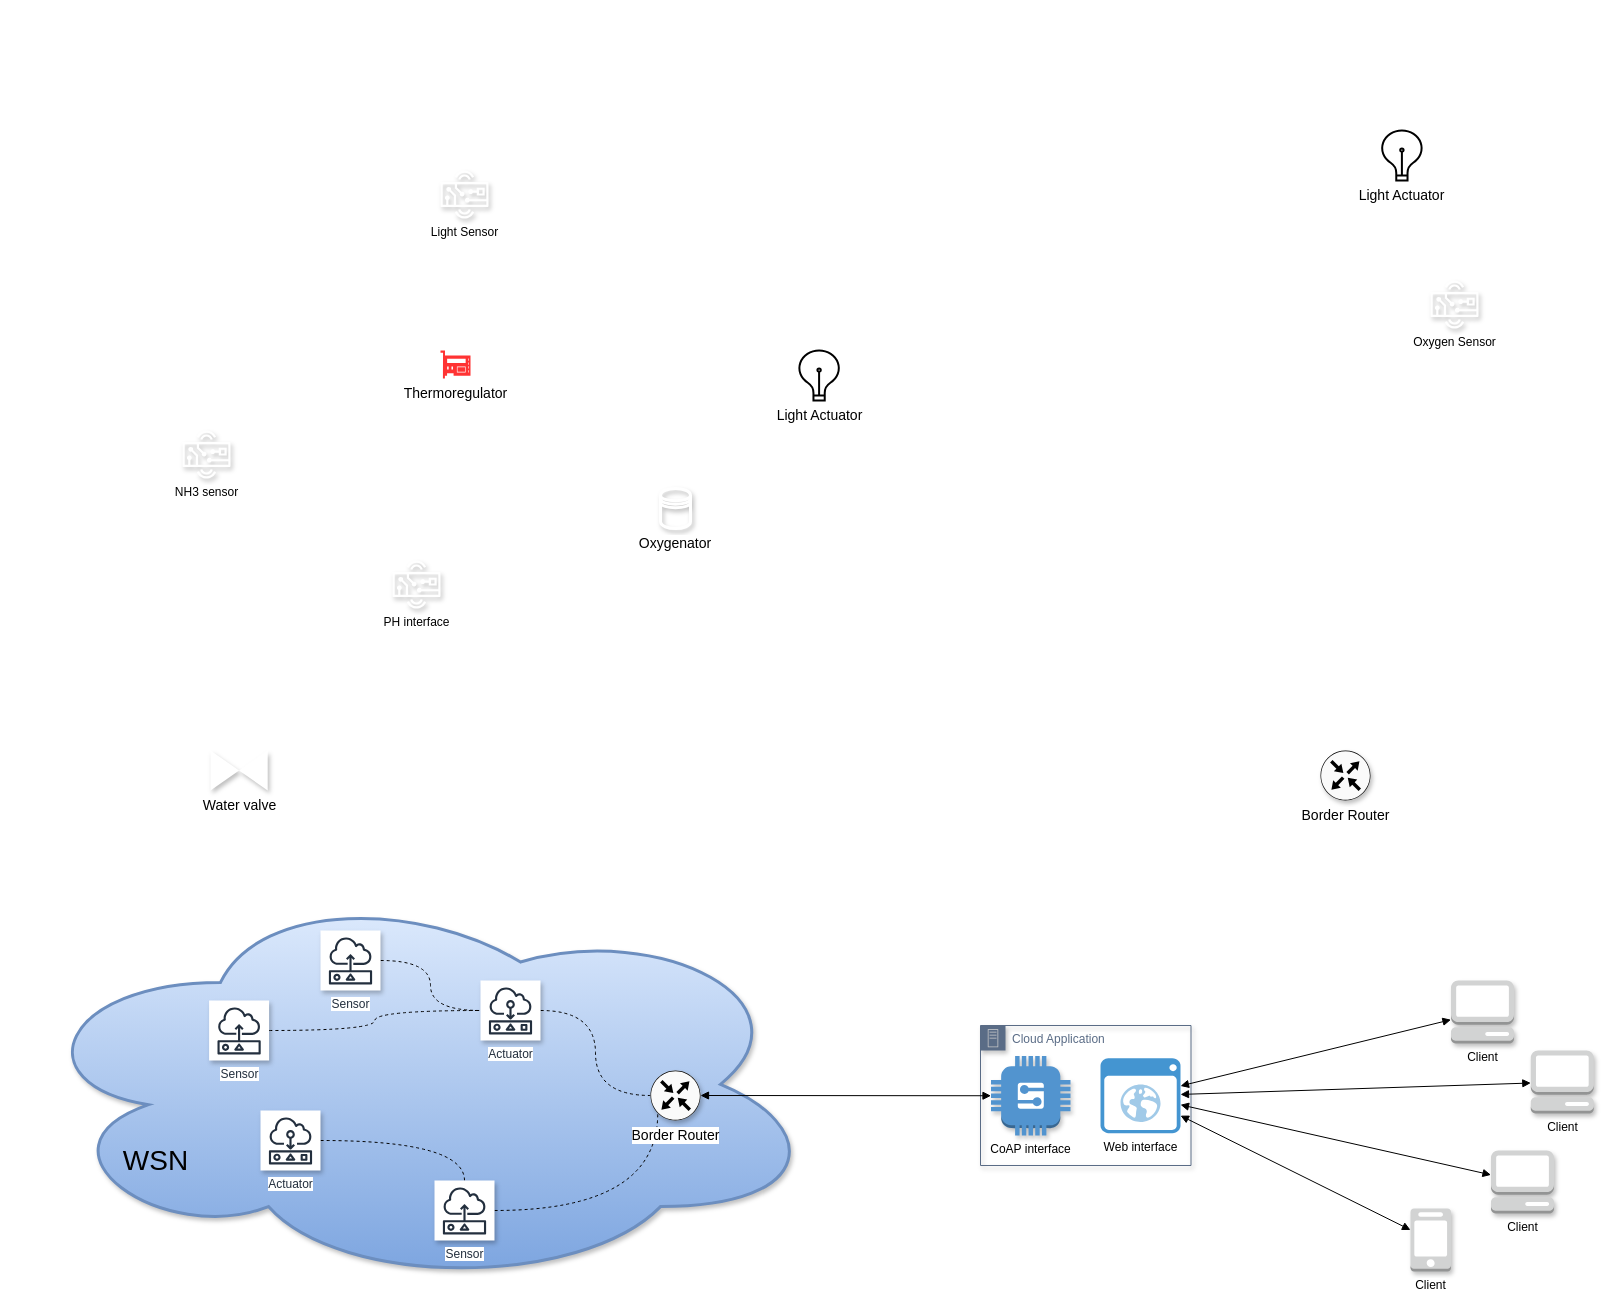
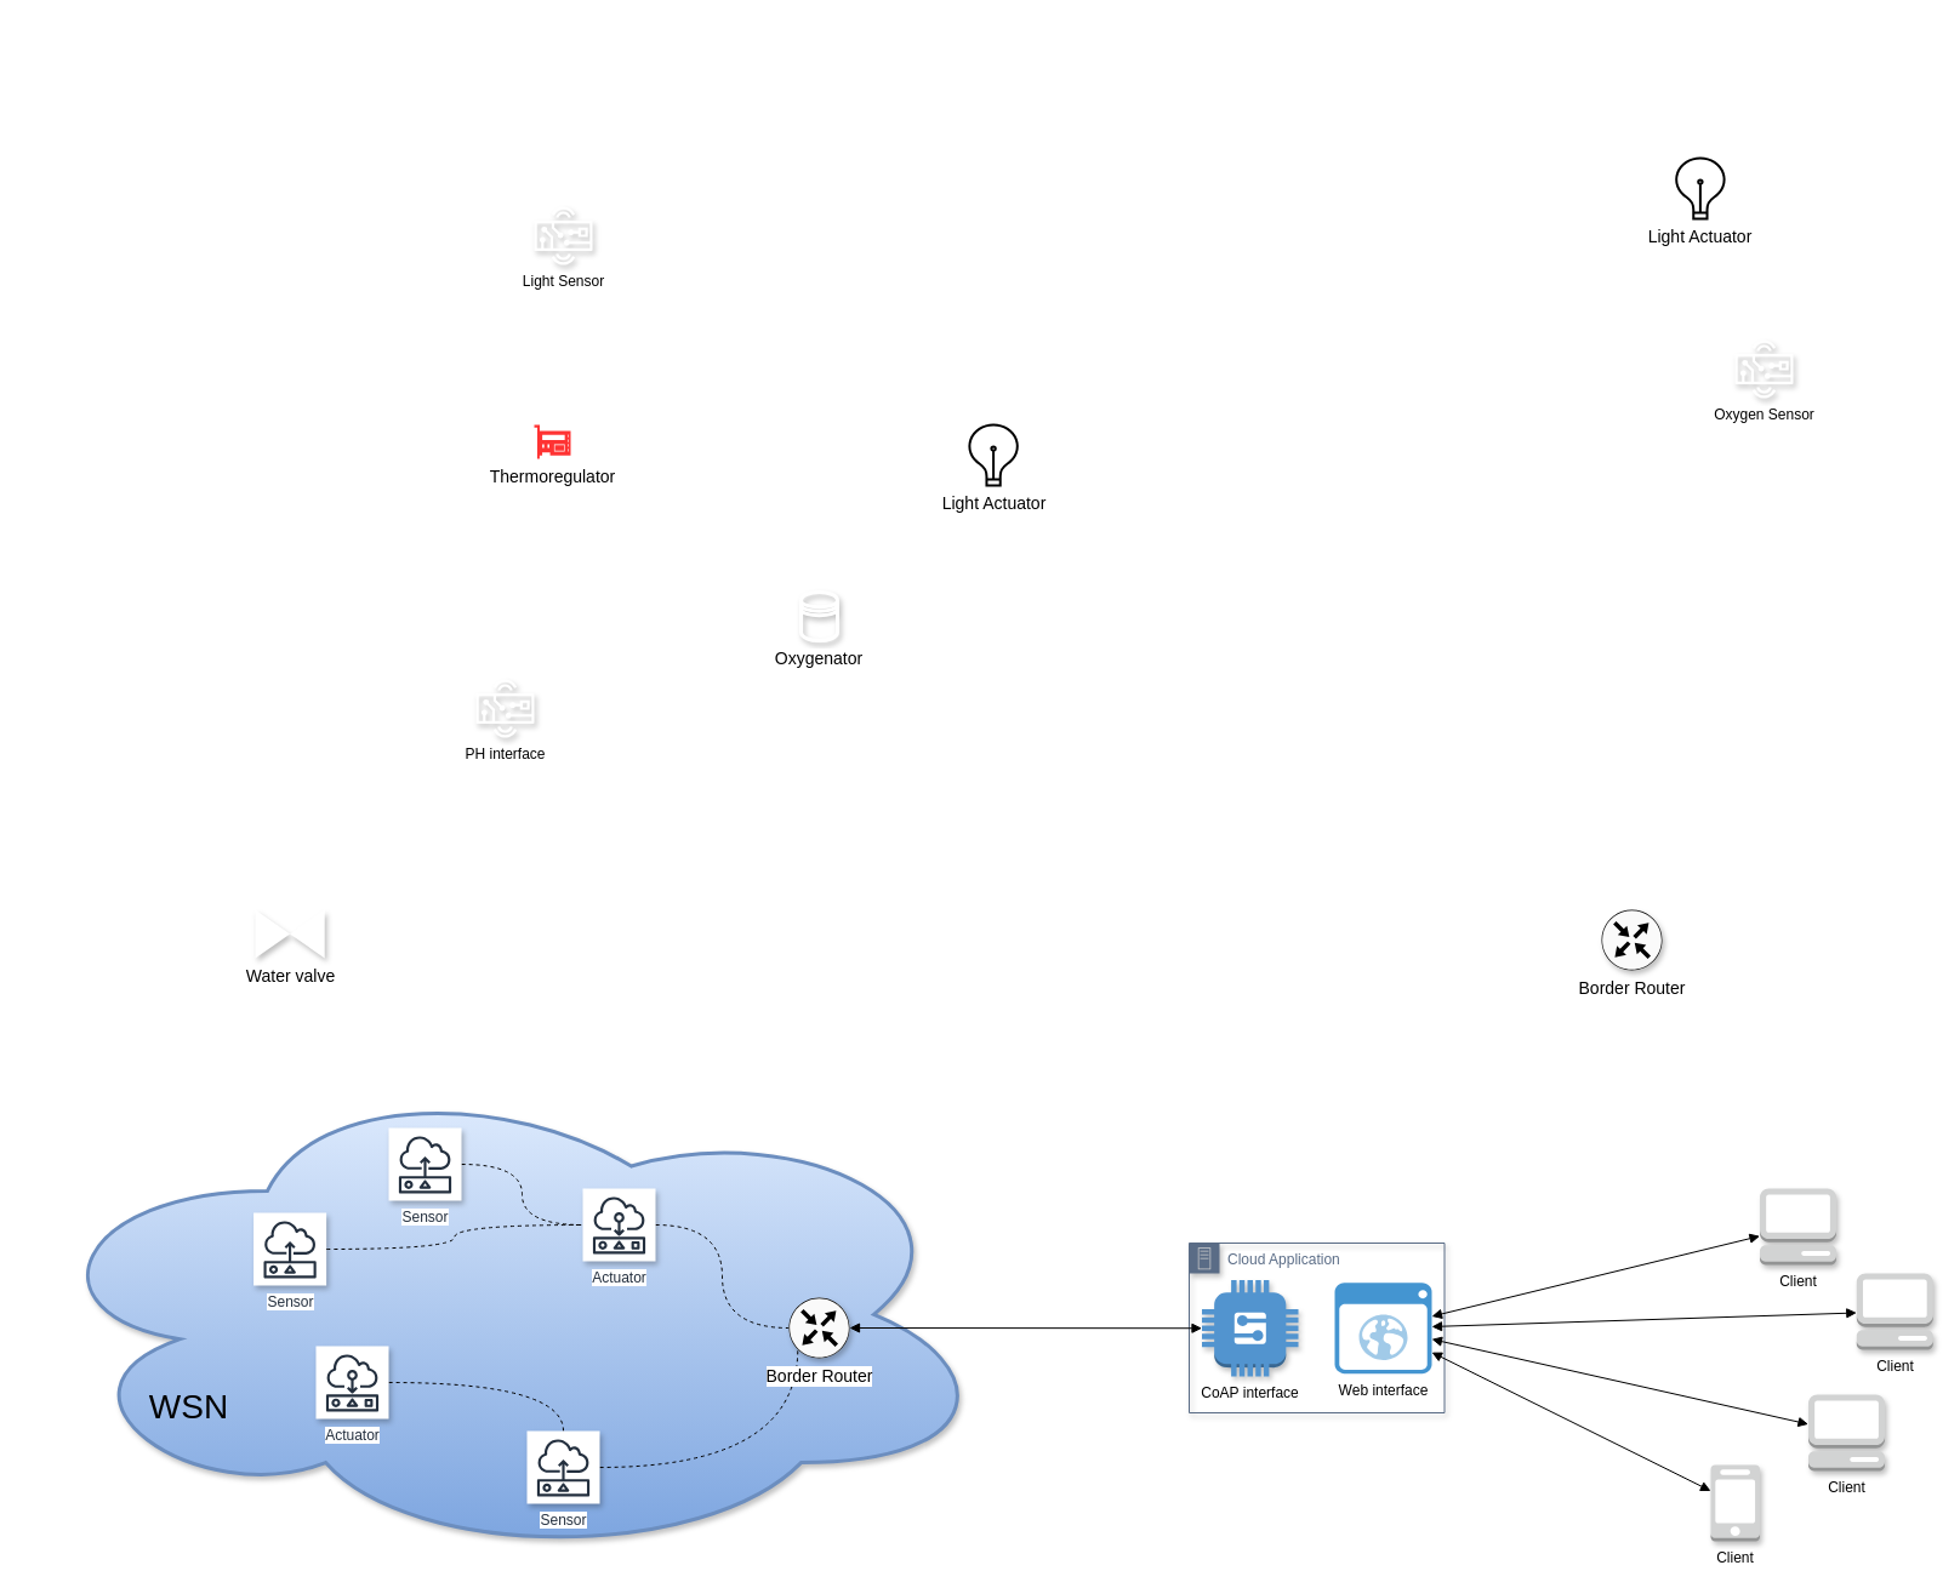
- <mxCell id="14" value="NH3 sensor" style="outlineConnect=0;dashed=0;verticalLabelPosition=bottom;verticalAlign=top;align=center;html=1;fontSize=12;fontStyle=0;aspect=fixed;pointerEvents=1;shape=mxgraph.aws4.hardware_board;fillColor=#FFFFFF;strokeColor=none;gradientColor=none;shadow=1;labelBackgroundColor=#ffffff;" vertex="1" parent="1"><mxGeometry x="182" y="430" width="48" height="48" as="geometry" /></mxCell>
